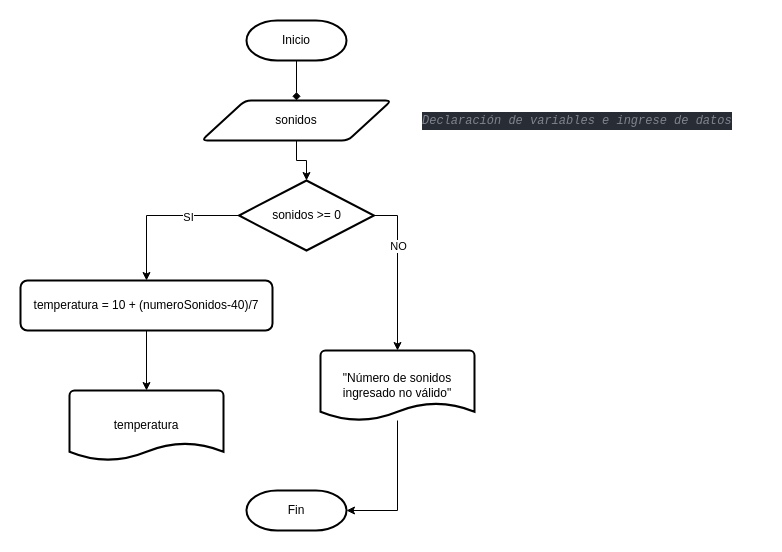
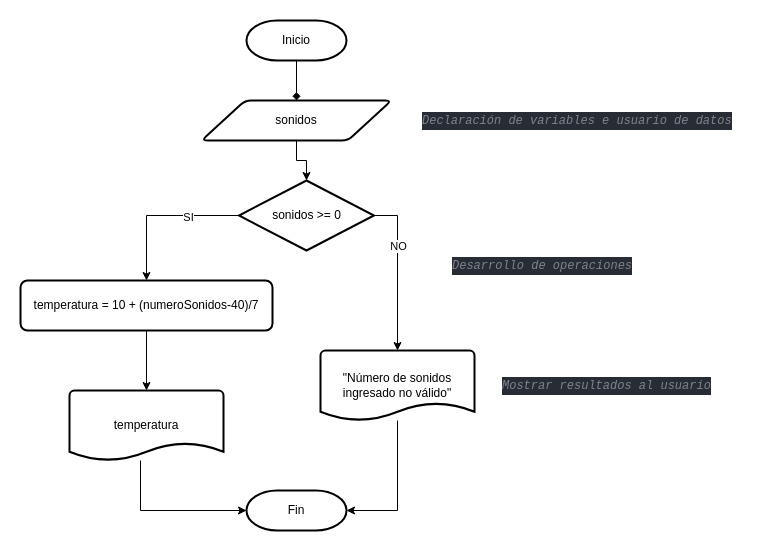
- <mxCell id="18" value="&lt;meta charset=&quot;utf-8&quot;&gt;&lt;div style=&quot;font-style: normal; font-variant-caps: normal; font-weight: normal; letter-spacing: normal; text-align: start; text-indent: 0px; text-transform: none; word-spacing: 0px; -webkit-text-stroke-width: 0px; text-decoration: none; color: rgb(171, 178, 191); background-color: rgb(40, 44, 52); font-family: &amp;quot;Fira Code&amp;quot;, &amp;quot;Menlo for Powerline&amp;quot;, Menlo, Monaco, &amp;quot;Courier New&amp;quot;, monospace; font-size: 12px; line-height: 18px;&quot;&gt;&lt;div&gt;&lt;span style=&quot;color: rgb(127, 132, 142); font-style: italic;&quot;&gt;Declaración de variables e ingrese de datos&lt;/span&gt;&lt;/div&gt;&lt;/div&gt;" style="text;whiteSpace=wrap;html=1;" vertex="1" parent="1"><mxGeometry x="420" y="105" width="340" height="30" as="geometry" /></mxCell>
+ <mxCell id="18" value="&lt;meta charset=&quot;utf-8&quot;&gt;&lt;div style=&quot;font-style: normal; font-variant-caps: normal; font-weight: normal; letter-spacing: normal; text-align: start; text-indent: 0px; text-transform: none; word-spacing: 0px; -webkit-text-stroke-width: 0px; text-decoration: none; color: rgb(171, 178, 191); background-color: rgb(40, 44, 52); font-family: &amp;quot;Fira Code&amp;quot;, &amp;quot;Menlo for Powerline&amp;quot;, Menlo, Monaco, &amp;quot;Courier New&amp;quot;, monospace; font-size: 12px; line-height: 18px;&quot;&gt;&lt;div&gt;&lt;span style=&quot;color: rgb(127, 132, 142); font-style: italic;&quot;&gt;Declaración de variables e usuario de datos&lt;/span&gt;&lt;/div&gt;&lt;/div&gt;" style="text;whiteSpace=wrap;html=1;" vertex="1" parent="1"><mxGeometry x="420" y="105" width="340" height="30" as="geometry" /></mxCell>
+ <mxCell id="15" value="&lt;div style=&quot;font-style: normal; font-variant-caps: normal; font-weight: normal; letter-spacing: normal; text-align: start; text-indent: 0px; text-transform: none; word-spacing: 0px; -webkit-text-stroke-width: 0px; text-decoration: none; color: rgb(171, 178, 191); background-color: rgb(40, 44, 52); font-family: &amp;quot;Fira Code&amp;quot;, &amp;quot;Menlo for Powerline&amp;quot;, Menlo, Monaco, &amp;quot;Courier New&amp;quot;, monospace; font-size: 12px; line-height: 18px;&quot;&gt;&lt;div&gt;&lt;span style=&quot;color: rgb(127, 132, 142); font-style: italic;&quot;&gt;Desarrollo de operaciones&lt;/span&gt;&lt;/div&gt;&lt;/div&gt;" style="text;whiteSpace=wrap;html=1;" vertex="1" parent="1"><mxGeometry x="450" y="250" width="210" height="30" as="geometry" /></mxCell>
+ <mxCell id="14" value="&lt;div style=&quot;font-style: normal; font-variant-caps: normal; font-weight: normal; letter-spacing: normal; text-align: start; text-indent: 0px; text-transform: none; word-spacing: 0px; -webkit-text-stroke-width: 0px; text-decoration: none; color: rgb(171, 178, 191); background-color: rgb(40, 44, 52); font-family: &amp;quot;Fira Code&amp;quot;, &amp;quot;Menlo for Powerline&amp;quot;, Menlo, Monaco, &amp;quot;Courier New&amp;quot;, monospace; font-size: 12px; line-height: 18px;&quot;&gt;&lt;div&gt;&lt;span style=&quot;color: rgb(127, 132, 142); font-style: italic;&quot;&gt;Mostrar resultados al usuario&lt;/span&gt;&lt;/div&gt;&lt;/div&gt;" style="text;whiteSpace=wrap;html=1;" vertex="1" parent="1"><mxGeometry x="500" y="370" width="240" height="30" as="geometry" /></mxCell>
+ <mxCell id="19" style="edgeStyle=orthogonalEdgeStyle;rounded=0;orthogonalLoop=1;jettySize=auto;html=1;entryX=0;entryY=0.5;entryDx=0;entryDy=0;entryPerimeter=0;" edge="1" parent="1" source="20" target="5"><mxGeometry relative="1" as="geometry"><Array as="points"><mxPoint x="140" y="510" /></Array></mxGeometry></mxCell>
